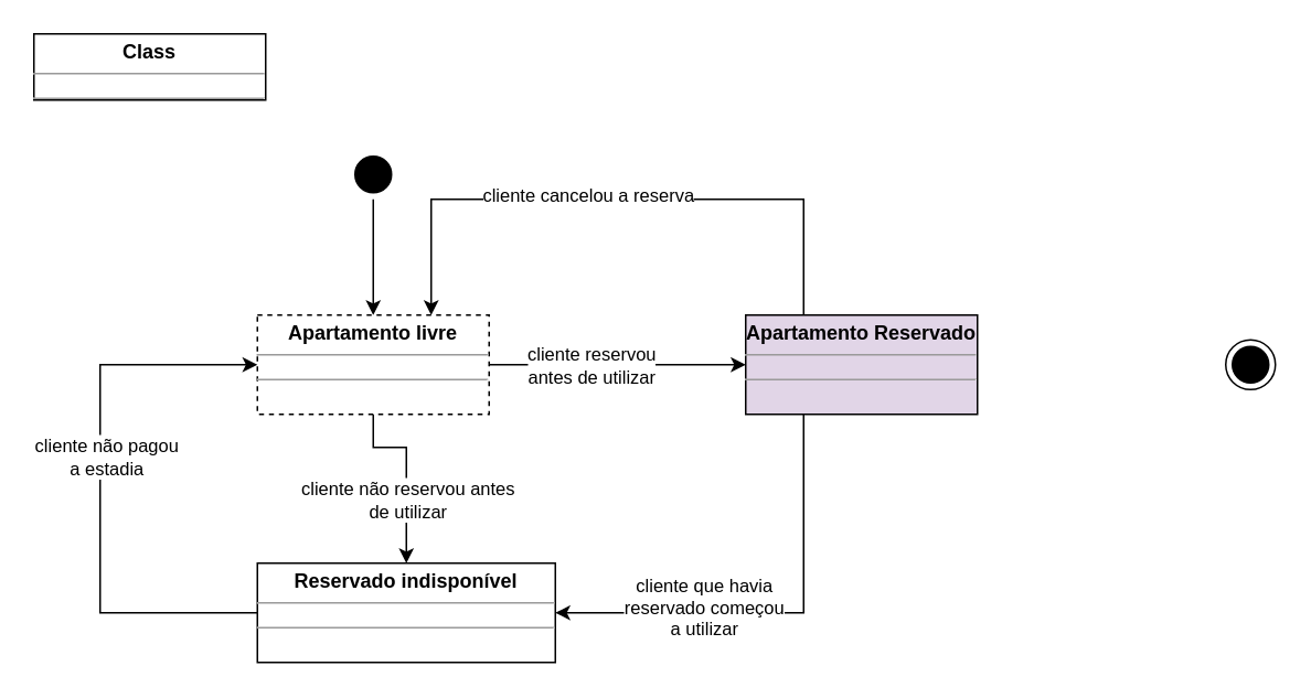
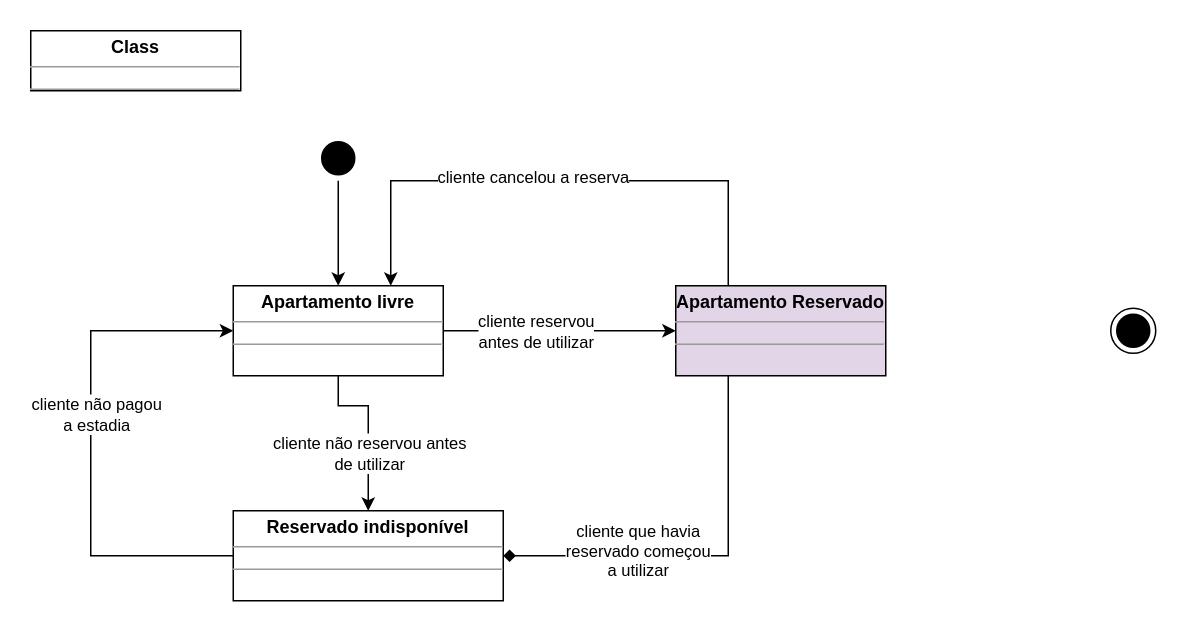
- <mxCell id="10" value="&lt;p style=&quot;margin: 0px ; margin-top: 4px ; text-align: center&quot;&gt;&lt;b&gt;Apartamento livre&lt;/b&gt;&lt;/p&gt;&lt;hr size=&quot;1&quot;&gt;&lt;div style=&quot;height: 2px&quot;&gt;&lt;/div&gt;&lt;hr size=&quot;1&quot;&gt;&lt;div style=&quot;height: 2px&quot;&gt;&lt;/div&gt;" style="verticalAlign=top;align=left;overflow=fill;fontSize=12;fontFamily=Helvetica;html=1;strokeColor=#000000;dashed=1;" vertex="1" parent="1"><mxGeometry x="155" y="190" width="140" height="60" as="geometry" /></mxCell>
+ <mxCell id="10" value="&lt;p style=&quot;margin: 0px ; margin-top: 4px ; text-align: center&quot;&gt;&lt;b&gt;Apartamento livre&lt;/b&gt;&lt;/p&gt;&lt;hr size=&quot;1&quot;&gt;&lt;div style=&quot;height: 2px&quot;&gt;&lt;/div&gt;&lt;hr size=&quot;1&quot;&gt;&lt;div style=&quot;height: 2px&quot;&gt;&lt;/div&gt;" style="verticalAlign=top;align=left;overflow=fill;fontSize=12;fontFamily=Helvetica;html=1;strokeColor=#000000;" vertex="1" parent="1"><mxGeometry x="155" y="190" width="140" height="60" as="geometry" /></mxCell>
- <mxCell id="13" style="edgeStyle=orthogonalEdgeStyle;rounded=0;orthogonalLoop=1;jettySize=auto;html=1;exitX=0.25;exitY=1;exitDx=0;exitDy=0;entryX=1;entryY=0.5;entryDx=0;entryDy=0;strokeColor=#000000;" edge="1" parent="1" source="15" target="18"><mxGeometry relative="1" as="geometry" /></mxCell>
+ <mxCell id="13" style="edgeStyle=orthogonalEdgeStyle;rounded=0;orthogonalLoop=1;jettySize=auto;html=1;exitX=0.25;exitY=1;exitDx=0;exitDy=0;entryX=1;entryY=0.5;entryDx=0;entryDy=0;strokeColor=#000000;endArrow=diamond;" edge="1" parent="1" source="15" target="18"><mxGeometry relative="1" as="geometry" /></mxCell>
